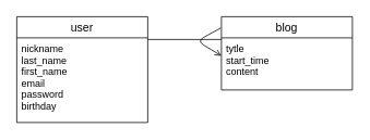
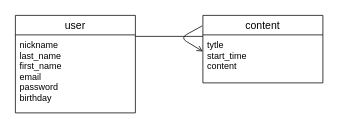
- <mxCell id="4" value="blog" style="swimlane;fontStyle=0;childLayout=stackLayout;horizontal=1;startSize=26;horizontalStack=0;resizeParent=1;resizeParentMax=0;resizeLast=0;collapsible=1;marginBottom=0;align=center;fontSize=14;" vertex="1" parent="1"><mxGeometry x="270" y="20" width="160" height="90" as="geometry" /></mxCell>
+ <mxCell id="4" value="content" style="swimlane;fontStyle=0;childLayout=stackLayout;horizontal=1;startSize=26;horizontalStack=0;resizeParent=1;resizeParentMax=0;resizeLast=0;collapsible=1;marginBottom=0;align=center;fontSize=14;" vertex="1" parent="1"><mxGeometry x="270" y="20" width="160" height="90" as="geometry" /></mxCell>
